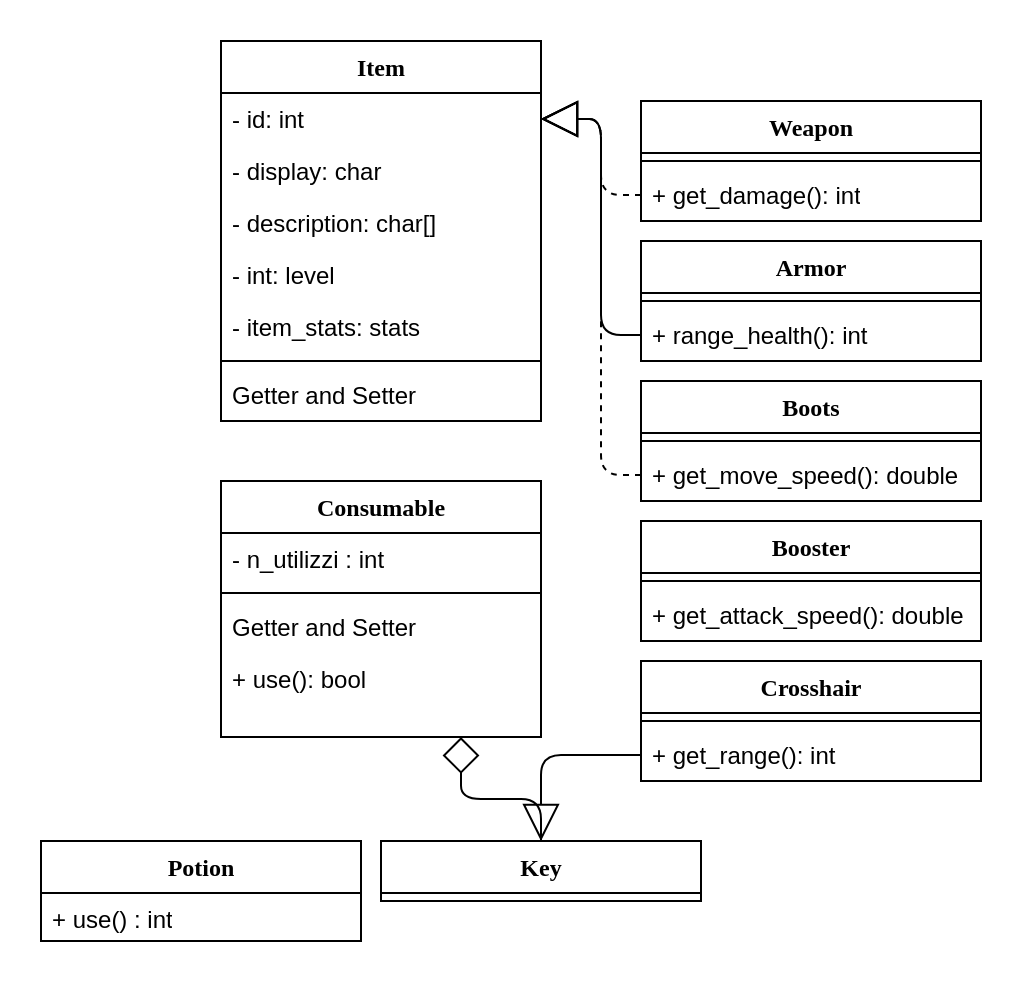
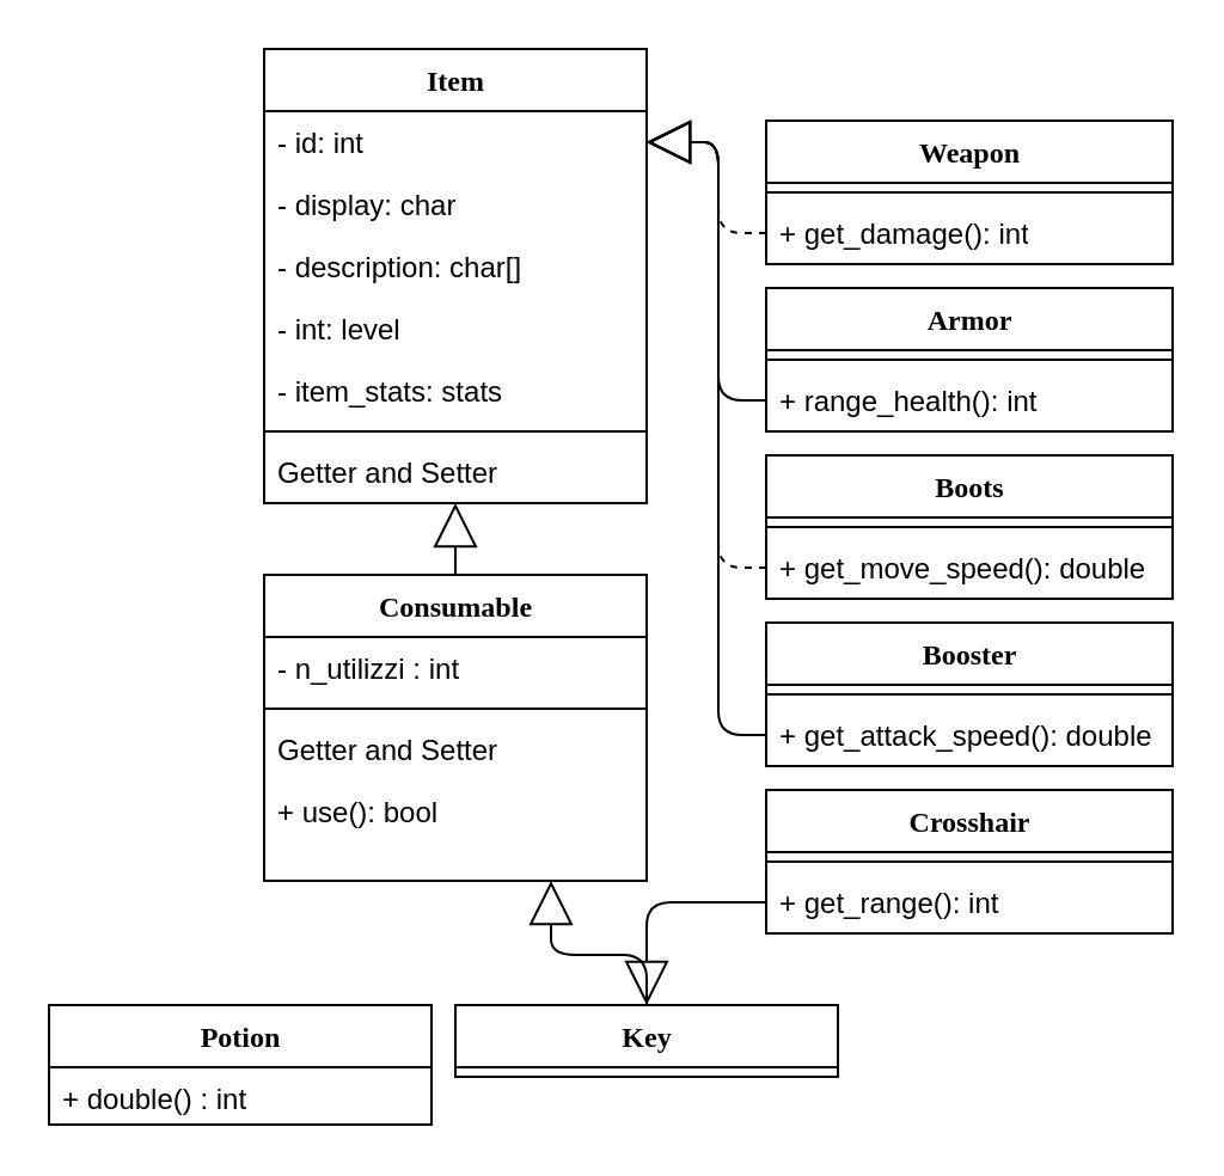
+ <mxCell id="2" style="edgeStyle=orthogonalEdgeStyle;rounded=1;orthogonalLoop=1;jettySize=auto;html=1;labelBackgroundColor=none;endArrow=block;fontSize=12;fontFamily=Verdana;startFill=0;startSize=8;endFill=0;endSize=16;entryX=0.5;entryY=1;entryDx=0;entryDy=0;" parent="1" source="3" target="11" edge="1"><mxGeometry relative="1" as="geometry"><mxPoint x="70" y="270" as="targetPoint" /><Array as="points"><mxPoint x="190" y="290" /><mxPoint x="190" y="290" /></Array></mxGeometry></mxCell>
+ <mxCell id="37" style="edgeStyle=orthogonalEdgeStyle;rounded=1;orthogonalLoop=1;jettySize=auto;html=1;exitX=0;exitY=0.5;exitDx=0;exitDy=0;entryX=1;entryY=0.5;entryDx=0;entryDy=0;labelBackgroundColor=none;endArrow=block;fontSize=12;fontFamily=Verdana;startFill=0;startSize=8;endFill=0;endSize=16;" edge="1" parent="1" source="32" target="12"><mxGeometry relative="1" as="geometry" /></mxCell>
- <mxCell id="21" style="edgeStyle=orthogonalEdgeStyle;rounded=1;orthogonalLoop=1;jettySize=auto;html=1;entryX=0.75;entryY=1;entryDx=0;entryDy=0;labelBackgroundColor=none;endArrow=diamond;fontSize=12;fontFamily=Verdana;startFill=0;startSize=8;endFill=0;endSize=16;" parent="1" source="22" target="3" edge="1"><mxGeometry relative="1" as="geometry" /></mxCell>
+ <mxCell id="21" style="edgeStyle=orthogonalEdgeStyle;rounded=1;orthogonalLoop=1;jettySize=auto;html=1;entryX=0.75;entryY=1;entryDx=0;entryDy=0;labelBackgroundColor=none;endArrow=block;fontSize=12;fontFamily=Verdana;startFill=0;startSize=8;endFill=0;endSize=16;" parent="1" source="22" target="3" edge="1"><mxGeometry relative="1" as="geometry" /></mxCell>
- <mxCell id="20" value="+ use() : int" style="text;html=1;strokeColor=none;fillColor=none;align=left;verticalAlign=top;spacingLeft=4;spacingRight=4;whiteSpace=wrap;overflow=hidden;rotatable=0;points=[[0,0.5],[1,0.5]];portConstraint=eastwest;" vertex="1" parent="19"><mxGeometry y="26" width="160" height="22" as="geometry" /></mxCell>
+ <mxCell id="20" value="+ double() : int" style="text;html=1;strokeColor=none;fillColor=none;align=left;verticalAlign=top;spacingLeft=4;spacingRight=4;whiteSpace=wrap;overflow=hidden;rotatable=0;points=[[0,0.5],[1,0.5]];portConstraint=eastwest;" vertex="1" parent="19"><mxGeometry y="26" width="160" height="22" as="geometry" /></mxCell>
